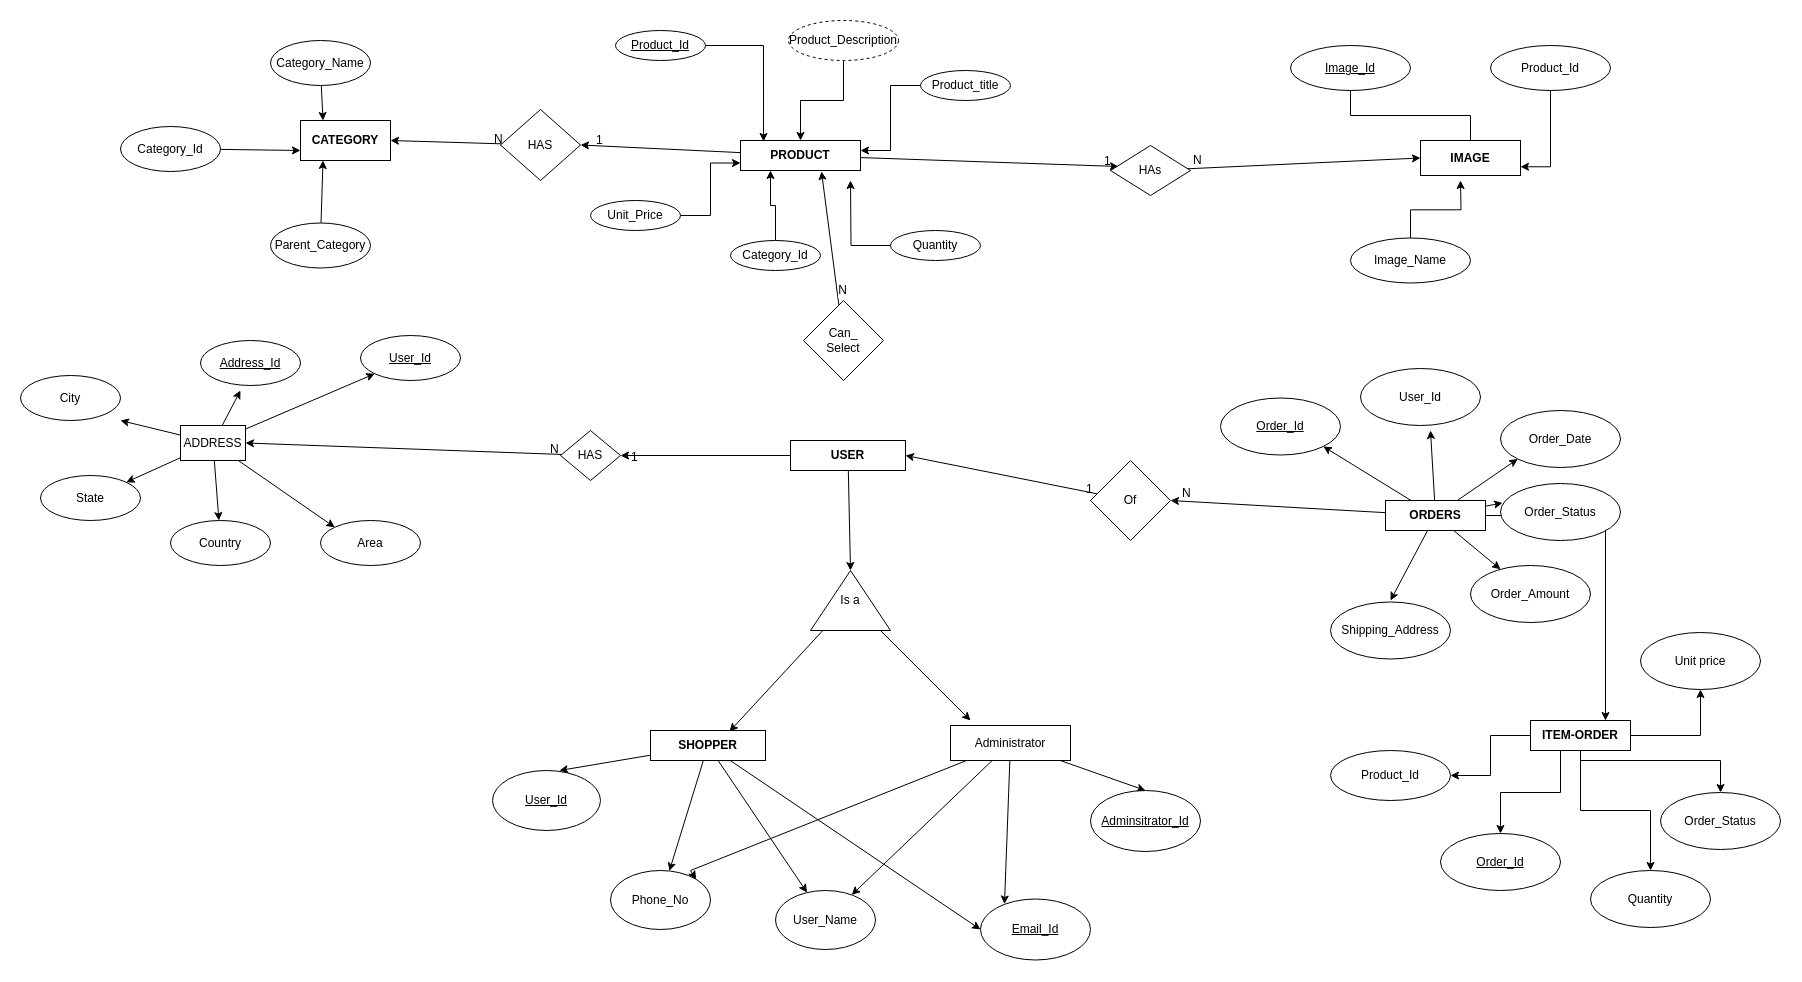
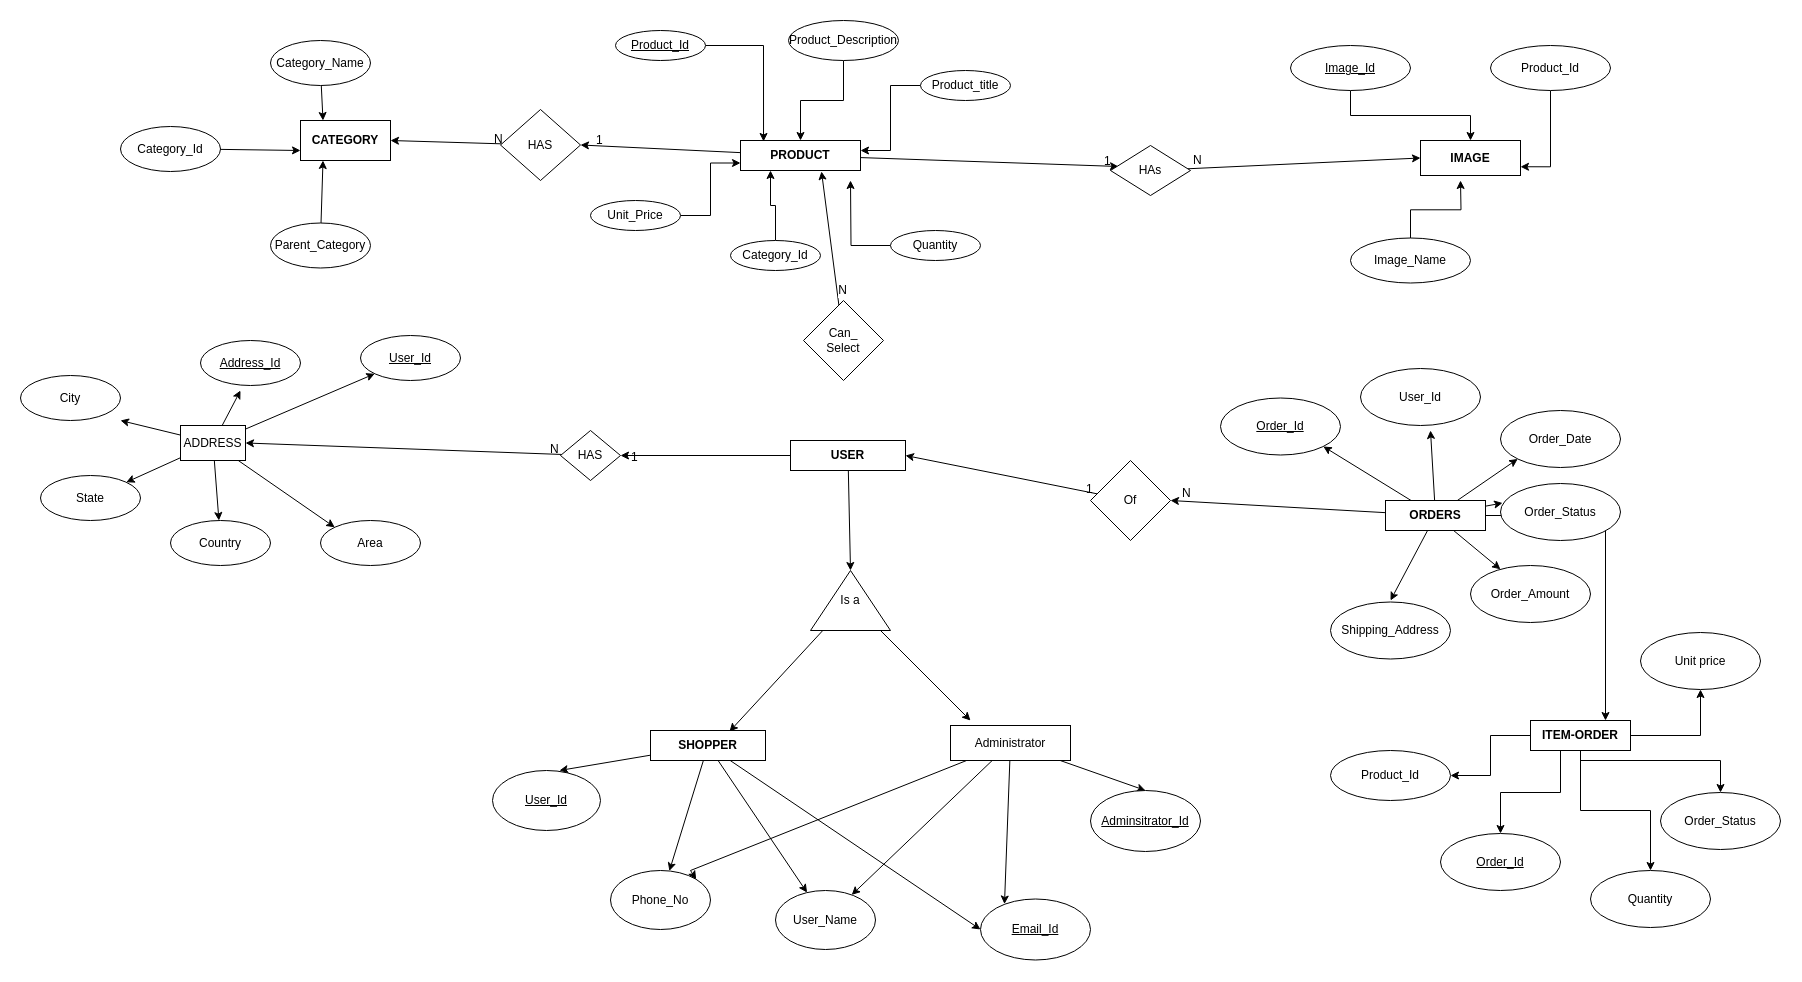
- <mxCell id="14" value="Product_Description" style="ellipse;whiteSpace=wrap;html=1;dashed=1;" vertex="1" parent="1"><mxGeometry x="788" y="20" width="110" height="40" as="geometry" /></mxCell>
+ <mxCell id="14" value="Product_Description" style="ellipse;whiteSpace=wrap;html=1;" vertex="1" parent="1"><mxGeometry x="788" y="20" width="110" height="40" as="geometry" /></mxCell>
- <mxCell id="20" style="edgeStyle=orthogonalEdgeStyle;rounded=0;orthogonalLoop=1;jettySize=auto;html=1;exitX=0.5;exitY=1;exitDx=0;exitDy=0;entryX=0.5;entryY=0;entryDx=0;entryDy=0;endArrow=none;" edge="1" parent="1" source="21" target="19"><mxGeometry relative="1" as="geometry"><mxPoint x="1350" y="130" as="targetPoint" /></mxGeometry></mxCell>
+ <mxCell id="20" style="edgeStyle=orthogonalEdgeStyle;rounded=0;orthogonalLoop=1;jettySize=auto;html=1;exitX=0.5;exitY=1;exitDx=0;exitDy=0;entryX=0.5;entryY=0;entryDx=0;entryDy=0;" edge="1" parent="1" source="21" target="19"><mxGeometry relative="1" as="geometry"><mxPoint x="1350" y="130" as="targetPoint" /></mxGeometry></mxCell>
